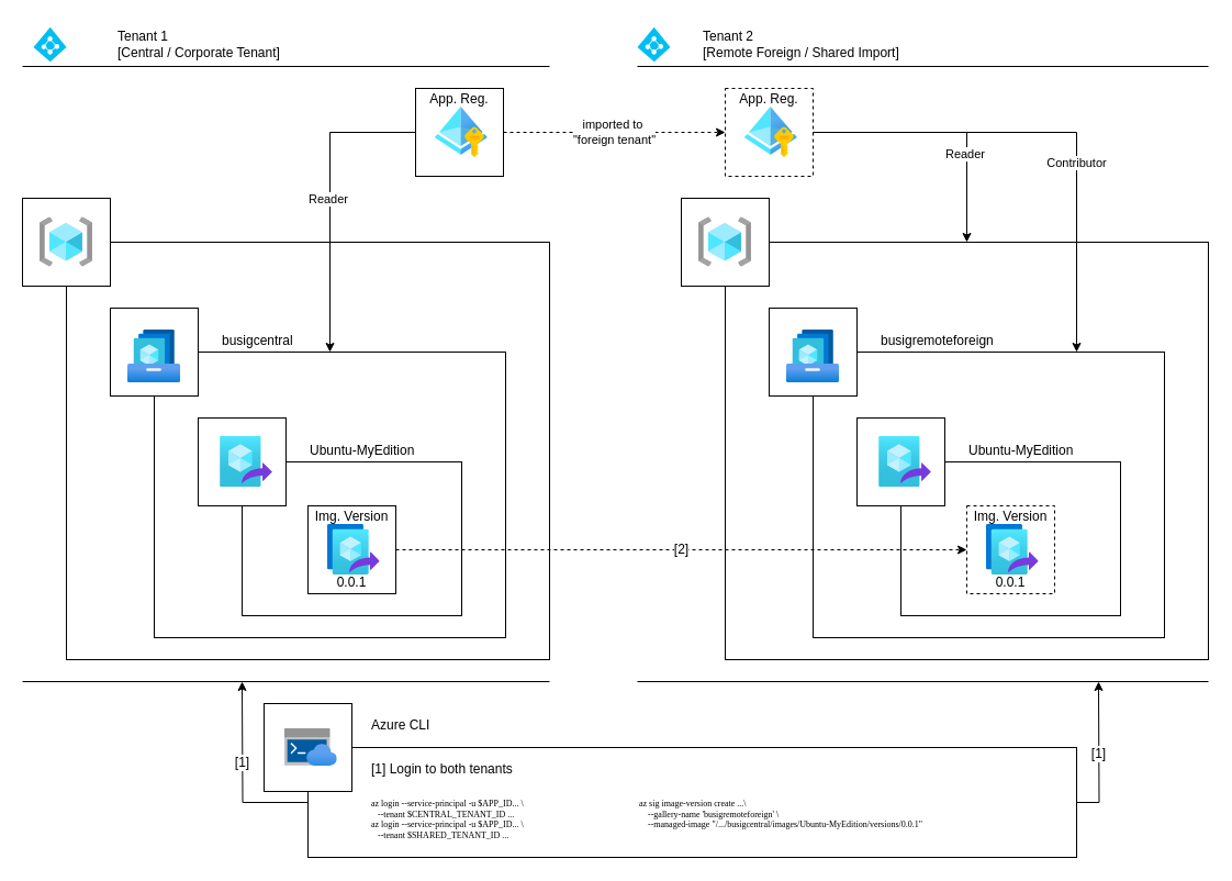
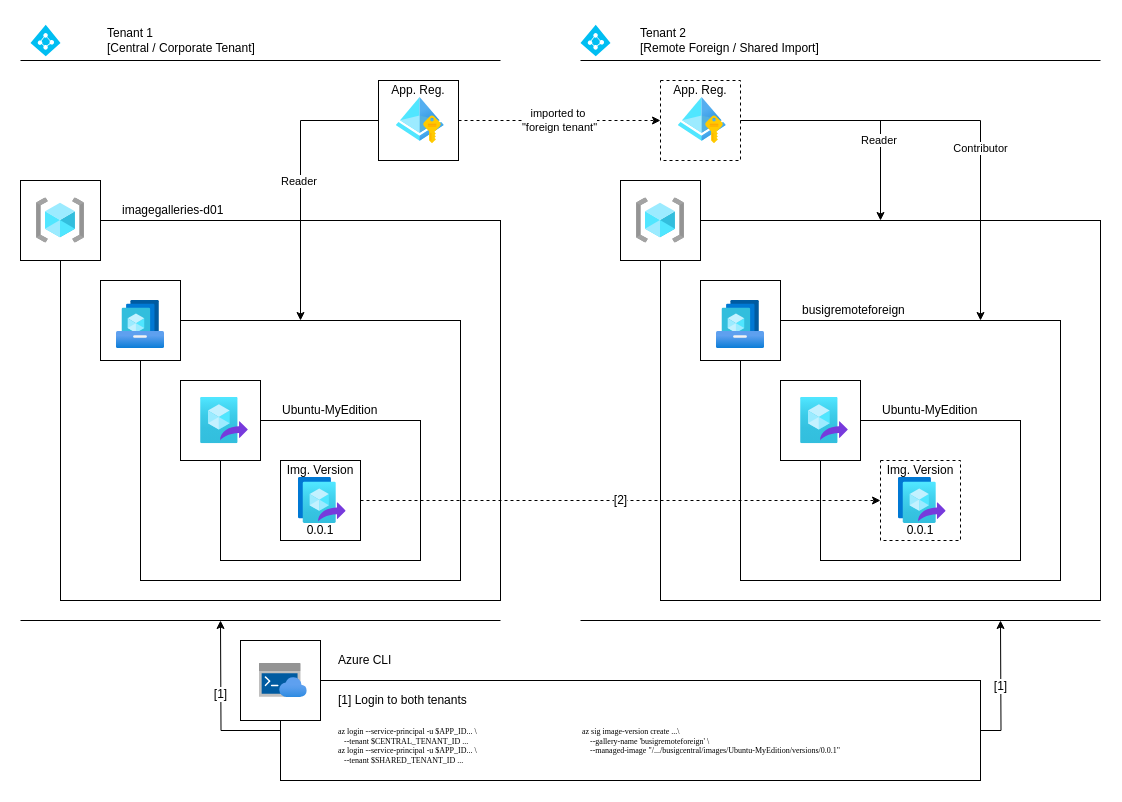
+ <mxCell id="25" value="imagegalleries-d01" style="text;html=1;strokeColor=none;fillColor=none;align=left;verticalAlign=middle;whiteSpace=wrap;rounded=0;" parent="1" vertex="1"><mxGeometry x="120" y="200" width="140" height="20" as="geometry" /></mxCell>
- <mxCell id="26" value="busigcentral" style="text;html=1;strokeColor=none;fillColor=none;align=left;verticalAlign=middle;whiteSpace=wrap;rounded=0;" parent="1" vertex="1"><mxGeometry x="200" y="300" width="70" height="20" as="geometry" /></mxCell>
